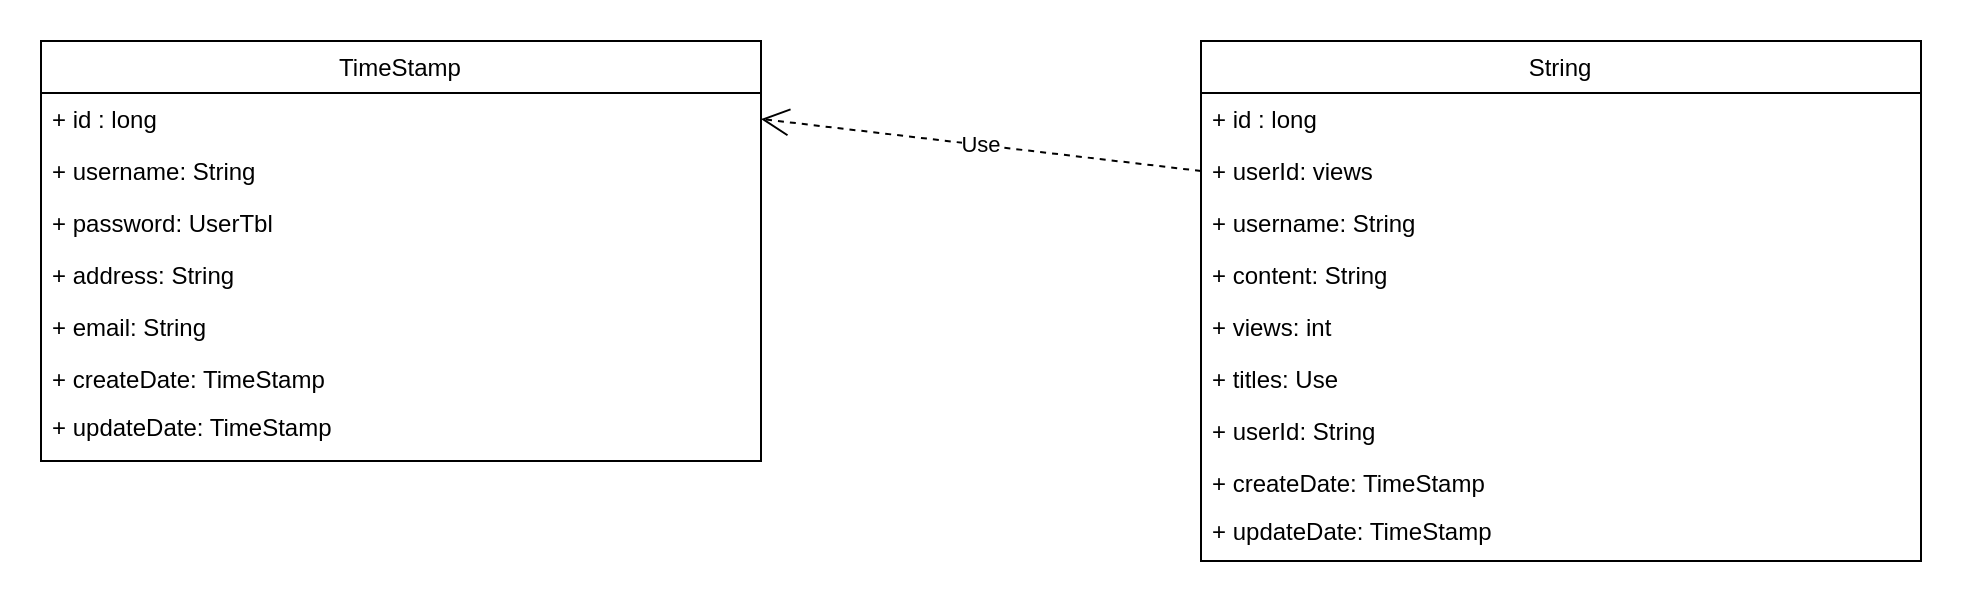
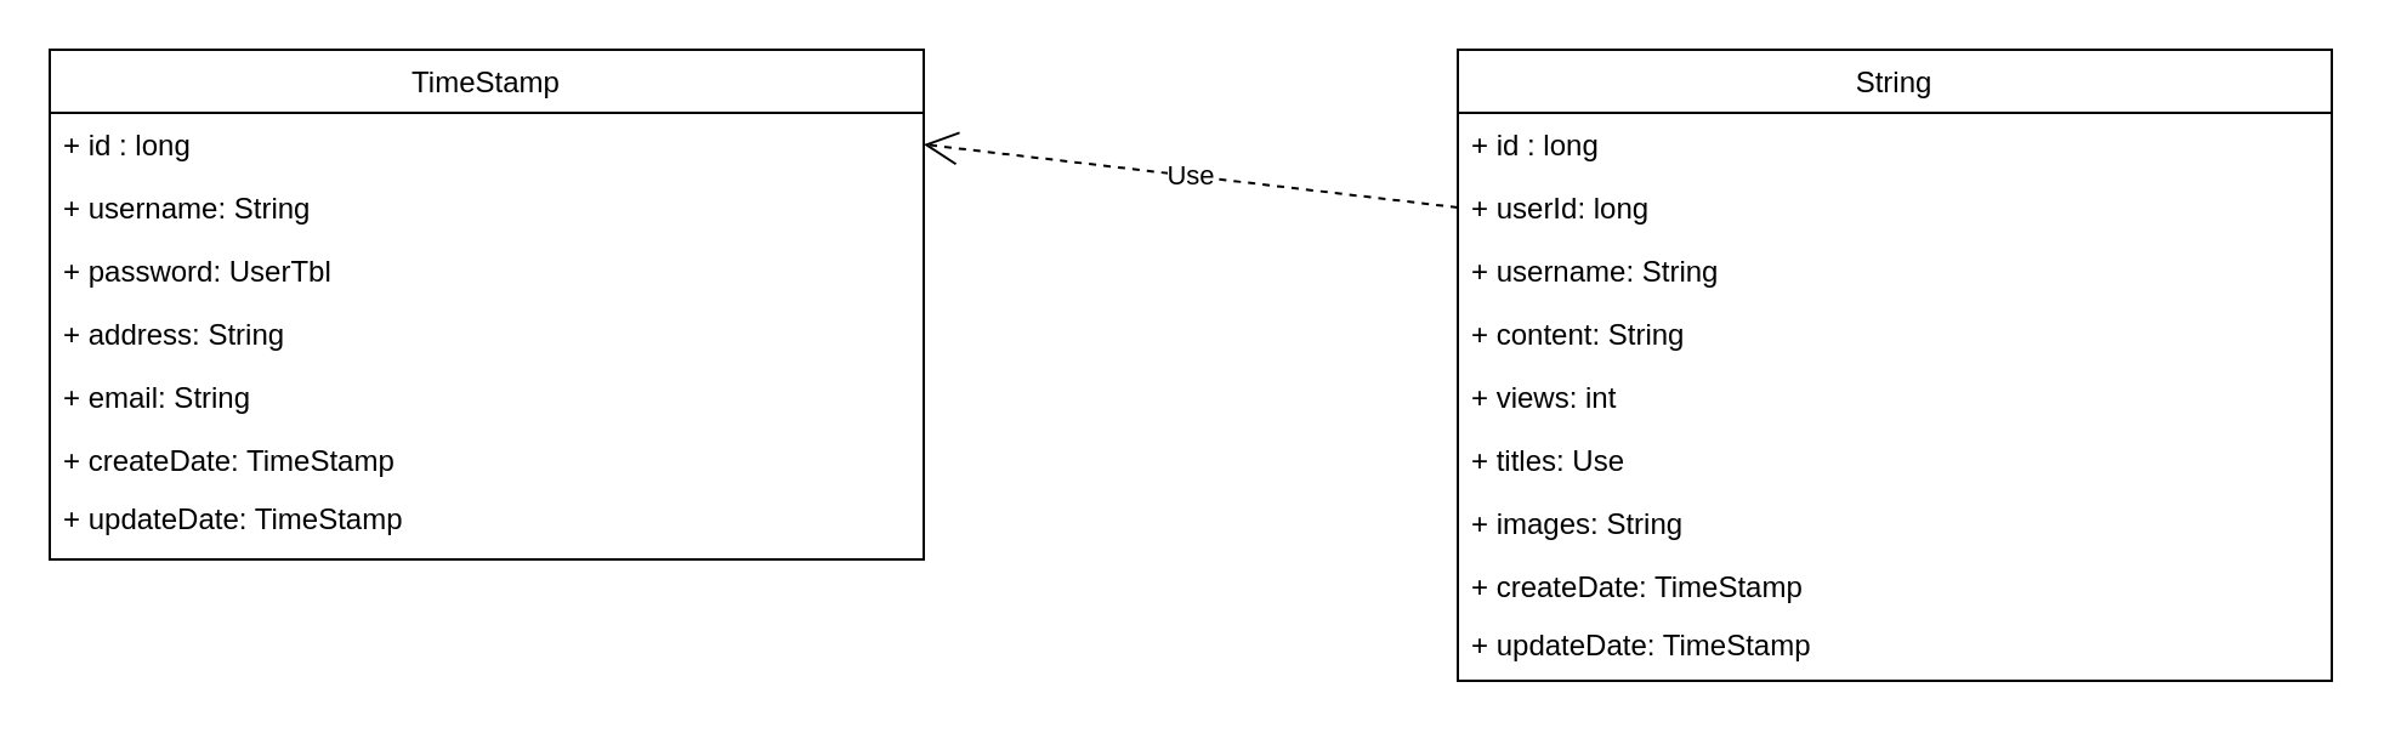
- <mxCell id="4" value="+ userId: views" style="text;strokeColor=none;fillColor=none;align=left;verticalAlign=top;spacingLeft=4;spacingRight=4;overflow=hidden;rotatable=0;points=[[0,0.5],[1,0.5]];portConstraint=eastwest;" vertex="1" parent="2"><mxGeometry y="52" width="360" height="26" as="geometry" /></mxCell>
+ <mxCell id="4" value="+ userId: long" style="text;strokeColor=none;fillColor=none;align=left;verticalAlign=top;spacingLeft=4;spacingRight=4;overflow=hidden;rotatable=0;points=[[0,0.5],[1,0.5]];portConstraint=eastwest;" vertex="1" parent="2"><mxGeometry y="52" width="360" height="26" as="geometry" /></mxCell>
- <mxCell id="9" value="+ userId: String" style="text;strokeColor=none;fillColor=none;align=left;verticalAlign=top;spacingLeft=4;spacingRight=4;overflow=hidden;rotatable=0;points=[[0,0.5],[1,0.5]];portConstraint=eastwest;" vertex="1" parent="2"><mxGeometry y="182" width="360" height="26" as="geometry" /></mxCell>
+ <mxCell id="9" value="+ images: String" style="text;strokeColor=none;fillColor=none;align=left;verticalAlign=top;spacingLeft=4;spacingRight=4;overflow=hidden;rotatable=0;points=[[0,0.5],[1,0.5]];portConstraint=eastwest;" vertex="1" parent="2"><mxGeometry y="182" width="360" height="26" as="geometry" /></mxCell>
